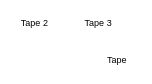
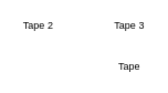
- <mxCell id="3" value="Tape 3" style="text;html=1;resizable=0;autosize=1;align=center;verticalAlign=middle;points=[];fillColor=none;strokeColor=none;rounded=0;" vertex="1" parent="1"><mxGeometry x="105" y="20" width="50" height="20" as="geometry" /></mxCell>
+ <mxCell id="3" value="Tape 3" style="text;html=1;resizable=0;autosize=1;align=center;verticalAlign=middle;points=[];fillColor=none;strokeColor=none;rounded=0;" vertex="1" parent="1"><mxGeometry x="130" y="20" width="50" height="20" as="geometry" /></mxCell>
